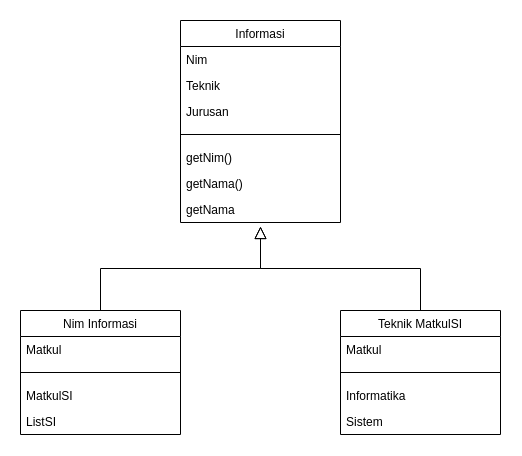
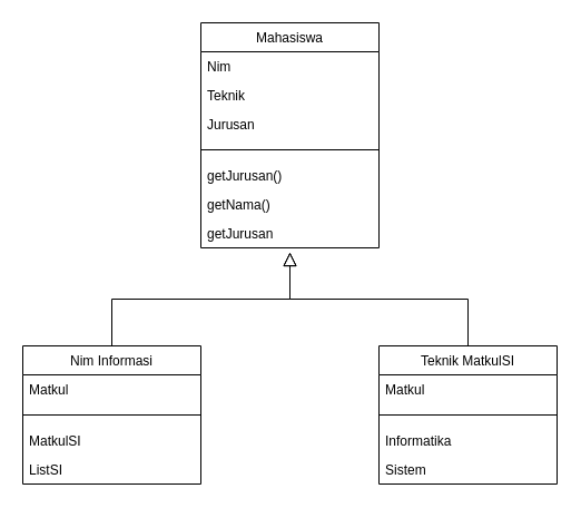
- <mxCell id="2" value="Informasi" style="swimlane;fontStyle=0;align=center;verticalAlign=top;childLayout=stackLayout;horizontal=1;startSize=26;horizontalStack=0;resizeParent=1;resizeLast=0;collapsible=1;marginBottom=0;rounded=0;shadow=0;strokeWidth=1;" parent="1" vertex="1"><mxGeometry x="180" y="20" width="160" height="202" as="geometry"><mxRectangle x="230" y="140" width="160" height="26" as="alternateBounds" /></mxGeometry></mxCell>
+ <mxCell id="2" value="Mahasiswa" style="swimlane;fontStyle=0;align=center;verticalAlign=top;childLayout=stackLayout;horizontal=1;startSize=26;horizontalStack=0;resizeParent=1;resizeLast=0;collapsible=1;marginBottom=0;rounded=0;shadow=0;strokeWidth=1;" parent="1" vertex="1"><mxGeometry x="180" y="20" width="160" height="202" as="geometry"><mxRectangle x="230" y="140" width="160" height="26" as="alternateBounds" /></mxGeometry></mxCell>
- <mxCell id="7" value="getNim()" style="text;align=left;verticalAlign=top;spacingLeft=4;spacingRight=4;overflow=hidden;rotatable=0;points=[[0,0.5],[1,0.5]];portConstraint=eastwest;" parent="2" vertex="1"><mxGeometry y="124" width="160" height="26" as="geometry" /></mxCell>
+ <mxCell id="7" value="getJurusan()" style="text;align=left;verticalAlign=top;spacingLeft=4;spacingRight=4;overflow=hidden;rotatable=0;points=[[0,0.5],[1,0.5]];portConstraint=eastwest;" parent="2" vertex="1"><mxGeometry y="124" width="160" height="26" as="geometry" /></mxCell>
- <mxCell id="9" value="getNama" style="text;align=left;verticalAlign=top;spacingLeft=4;spacingRight=4;overflow=hidden;rotatable=0;points=[[0,0.5],[1,0.5]];portConstraint=eastwest;" parent="2" vertex="1"><mxGeometry y="176" width="160" height="26" as="geometry" /></mxCell>
+ <mxCell id="9" value="getJurusan" style="text;align=left;verticalAlign=top;spacingLeft=4;spacingRight=4;overflow=hidden;rotatable=0;points=[[0,0.5],[1,0.5]];portConstraint=eastwest;" parent="2" vertex="1"><mxGeometry y="176" width="160" height="26" as="geometry" /></mxCell>
